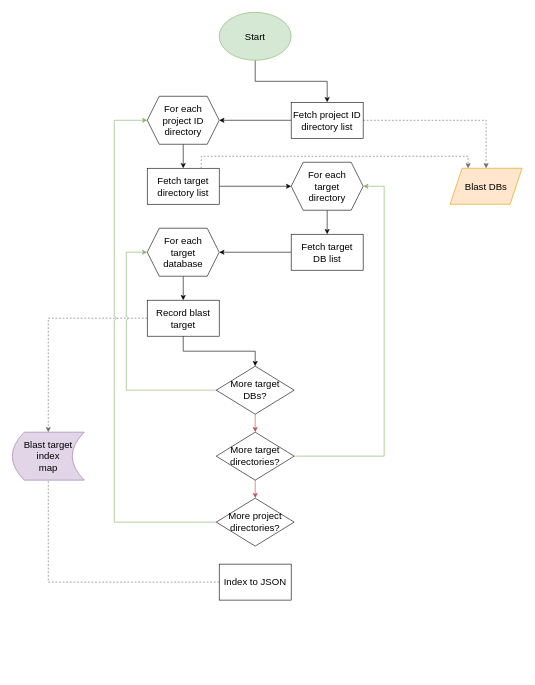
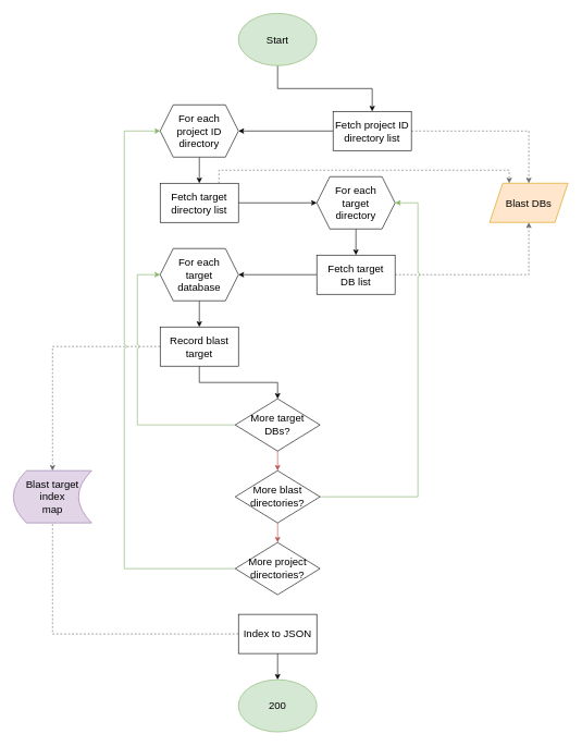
- <mxCell id="9" value="Fetch project ID directory list" style="rounded=0;whiteSpace=wrap;html=1;fontSize=16;" vertex="1" parent="1"><mxGeometry x="485" y="170" width="120" height="60" as="geometry" /></mxCell>
+ <mxCell id="9" value="Fetch project ID directory list" style="rounded=0;whiteSpace=wrap;html=1;fontSize=16;" vertex="1" parent="1"><mxGeometry x="510" y="170" width="120" height="60" as="geometry" /></mxCell>
+ <mxCell id="2" style="edgeStyle=orthogonalEdgeStyle;rounded=0;orthogonalLoop=1;jettySize=auto;html=1;exitX=1;exitY=0.5;exitDx=0;exitDy=0;entryX=0.5;entryY=1;entryDx=0;entryDy=0;fontSize=16;strokeColor=#666666;dashed=1;" edge="1" parent="1" source="31" target="5"><mxGeometry relative="1" as="geometry" /></mxCell>
- <mxCell id="27" value="More target&lt;br&gt;directories?" style="rhombus;whiteSpace=wrap;html=1;fontSize=16;" vertex="1" parent="1"><mxGeometry x="360" y="720" width="130" height="80" as="geometry" /></mxCell>
+ <mxCell id="27" value="More blast&lt;br&gt;directories?" style="rhombus;whiteSpace=wrap;html=1;fontSize=16;" vertex="1" parent="1"><mxGeometry x="360" y="720" width="130" height="80" as="geometry" /></mxCell>
+ <mxCell id="32" style="edgeStyle=orthogonalEdgeStyle;rounded=0;orthogonalLoop=1;jettySize=auto;html=1;exitX=0.5;exitY=1;exitDx=0;exitDy=0;entryX=0.5;entryY=0;entryDx=0;entryDy=0;fontSize=16;" edge="1" parent="1" source="34" target="35"><mxGeometry relative="1" as="geometry" /></mxCell>
+ <mxCell id="35" value="200" style="ellipse;whiteSpace=wrap;html=1;fontSize=16;fillColor=#d5e8d4;strokeColor=#82b366;" vertex="1" parent="1"><mxGeometry x="365" y="1040" width="120" height="80" as="geometry" /></mxCell>
